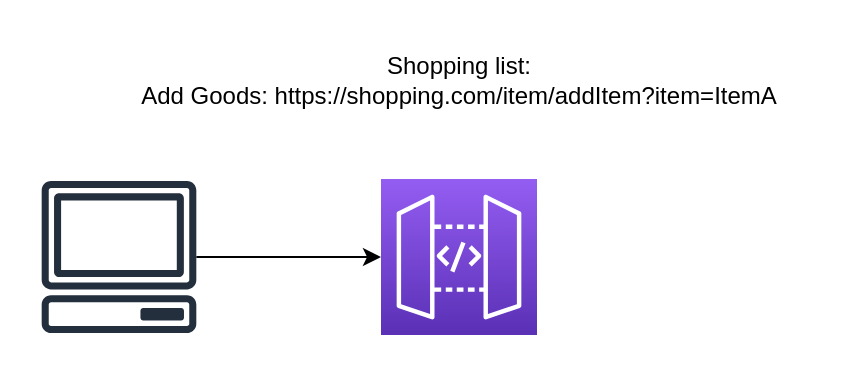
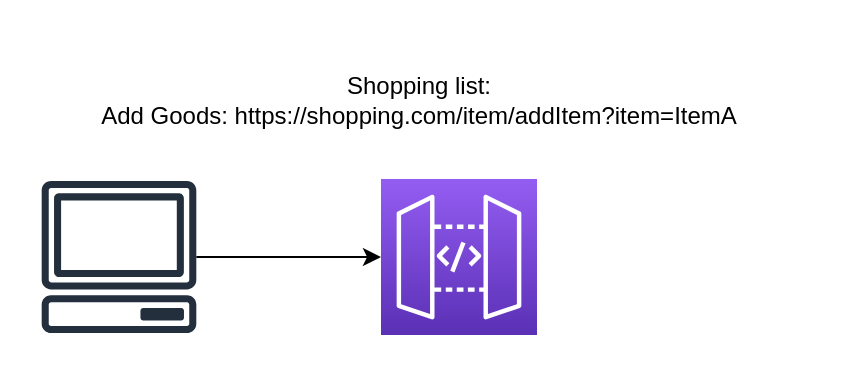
- <mxCell id="5" value="Shopping list:&lt;br&gt;Add Goods: https://shopping.com/item/addItem?item=ItemA" style="text;html=1;align=center;verticalAlign=middle;resizable=0;points=[];autosize=1;strokeColor=none;fillColor=none;" parent="1" vertex="1"><mxGeometry x="59" y="20" width="340" height="40" as="geometry" /></mxCell>
+ <mxCell id="5" value="Shopping list:&lt;br&gt;Add Goods: https://shopping.com/item/addItem?item=ItemA" style="text;html=1;align=center;verticalAlign=middle;resizable=0;points=[];autosize=1;strokeColor=none;fillColor=none;" parent="1" vertex="1"><mxGeometry x="39" y="30" width="340" height="40" as="geometry" /></mxCell>
